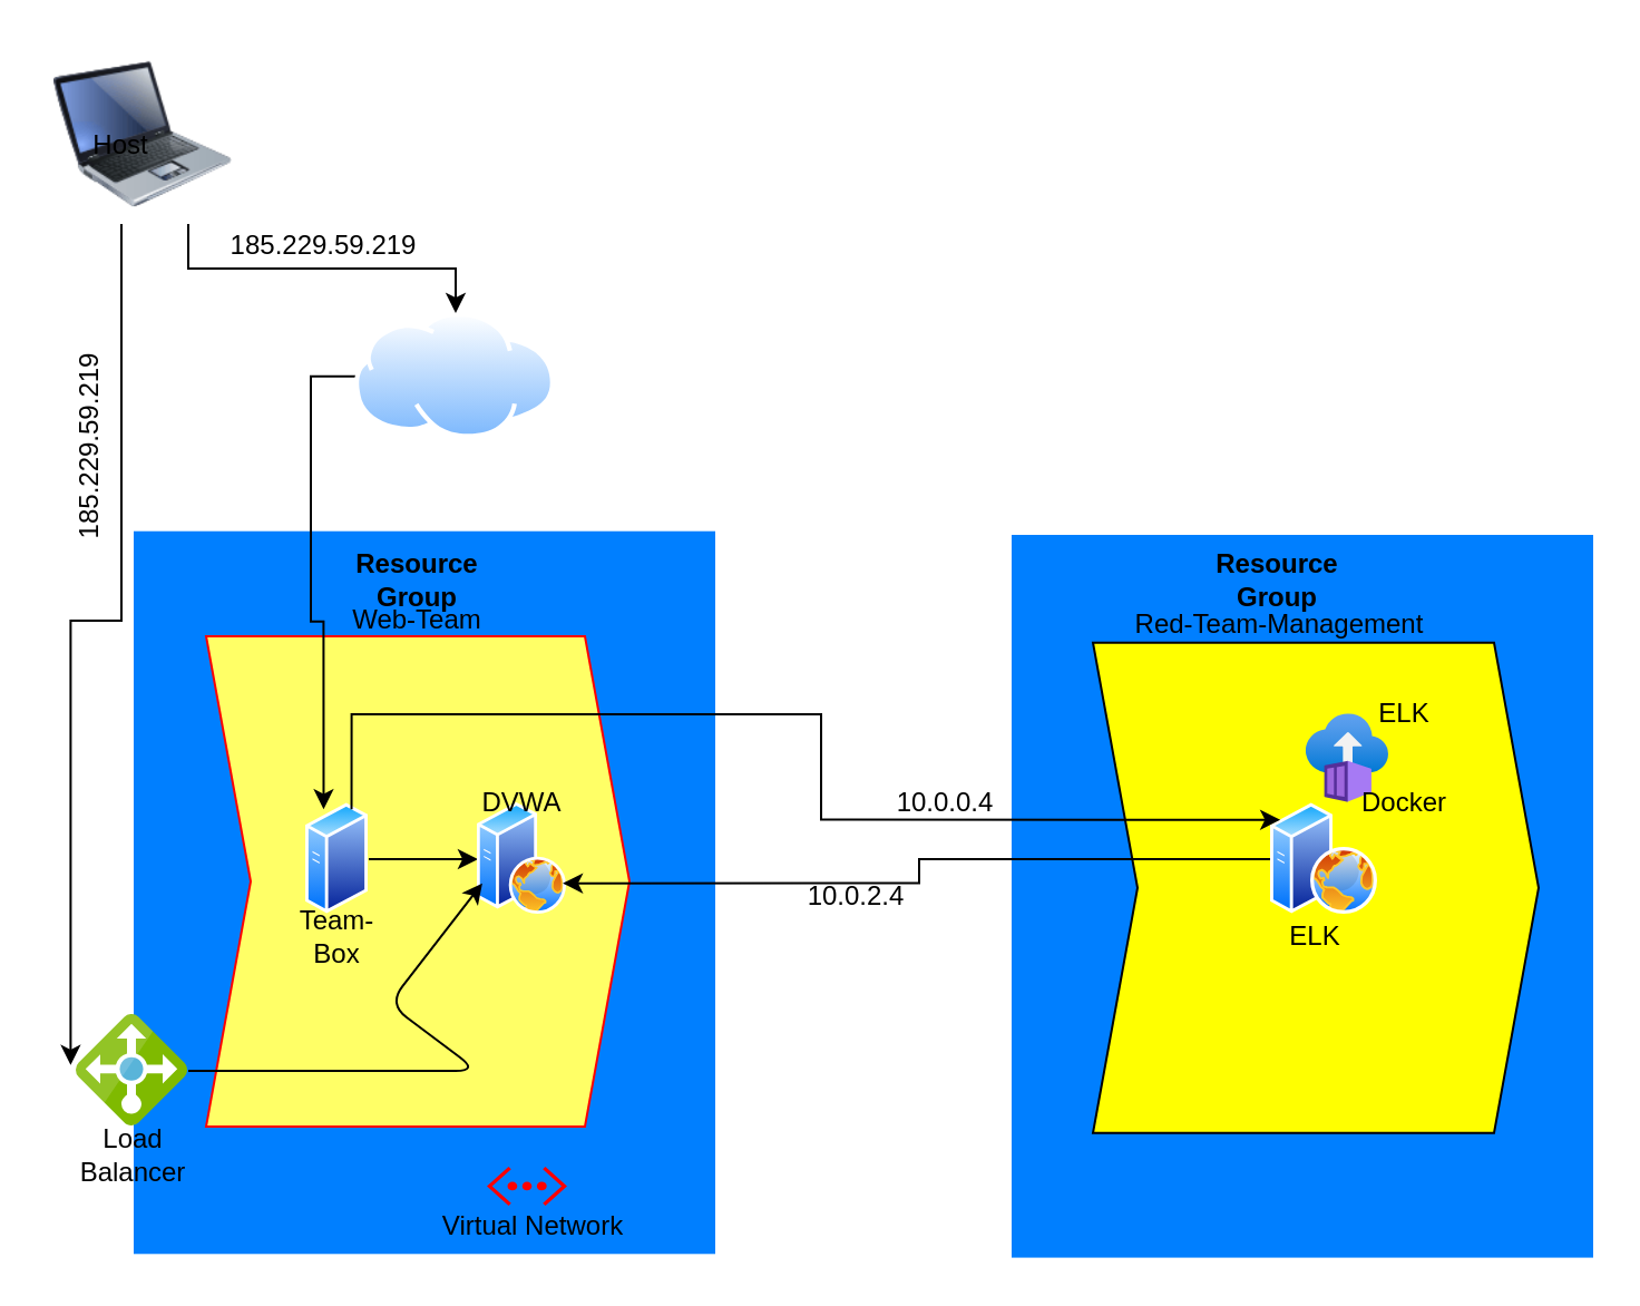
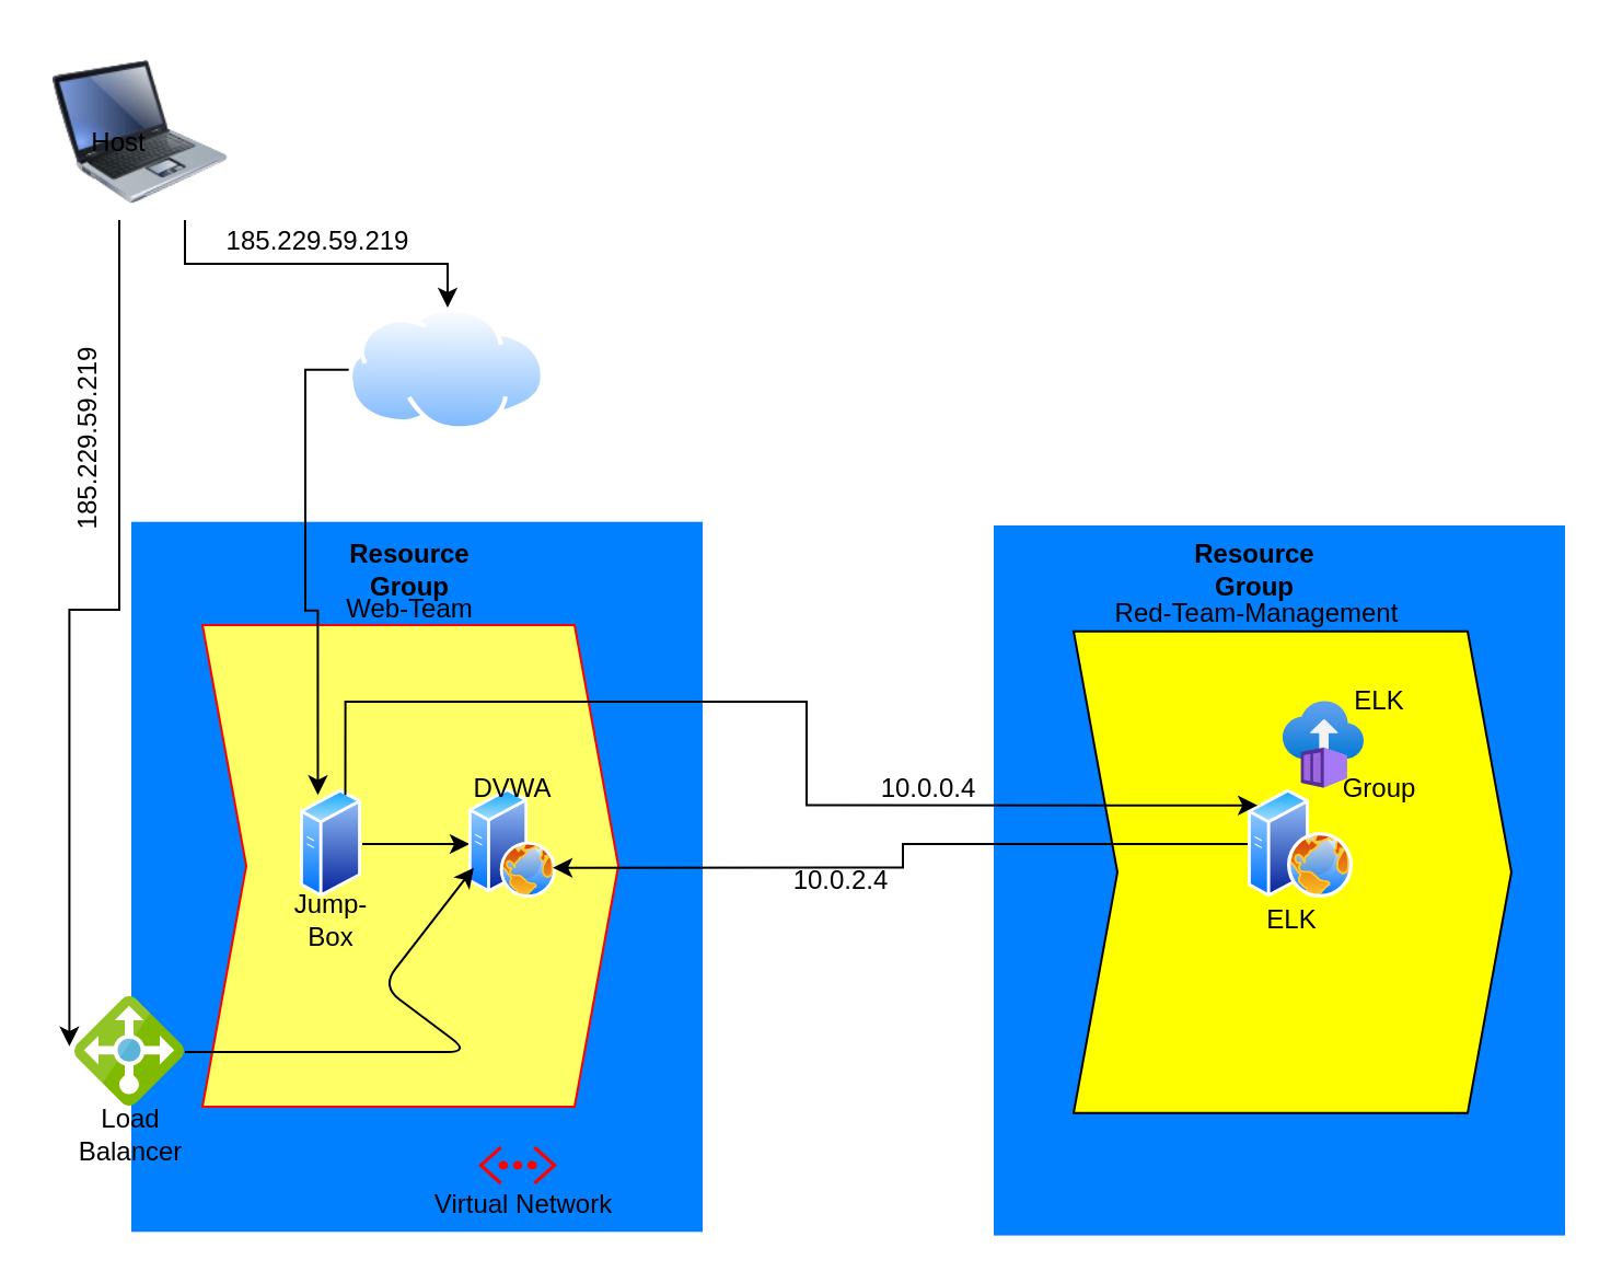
- <mxCell id="28" value="Docker" style="text;html=1;strokeColor=none;fillColor=none;align=center;verticalAlign=middle;whiteSpace=wrap;rounded=0;" vertex="1" parent="1"><mxGeometry x="610" y="350" width="40" height="20" as="geometry" /></mxCell>
+ <mxCell id="28" value="Group" style="text;html=1;strokeColor=none;fillColor=none;align=center;verticalAlign=middle;whiteSpace=wrap;rounded=0;" vertex="1" parent="1"><mxGeometry x="610" y="350" width="40" height="20" as="geometry" /></mxCell>
- <mxCell id="16" value="Team-Box&lt;br&gt;" style="text;html=1;strokeColor=none;fillColor=none;align=center;verticalAlign=middle;whiteSpace=wrap;rounded=0;" vertex="1" parent="1"><mxGeometry x="131" y="410" width="40" height="20" as="geometry" /></mxCell>
+ <mxCell id="16" value="Jump-Box&lt;br&gt;" style="text;html=1;strokeColor=none;fillColor=none;align=center;verticalAlign=middle;whiteSpace=wrap;rounded=0;" vertex="1" parent="1"><mxGeometry x="131" y="410" width="40" height="20" as="geometry" /></mxCell>
